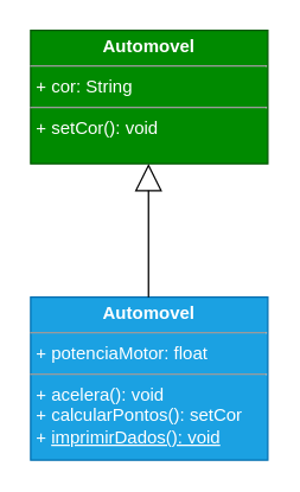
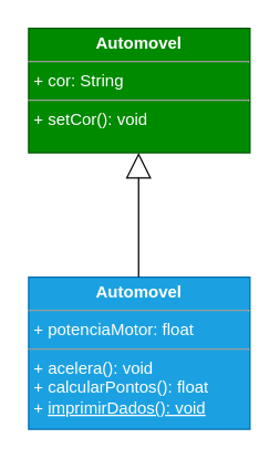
- <mxCell id="3" value="&lt;p style=&quot;margin:0px;margin-top:4px;text-align:center;&quot;&gt;&lt;b&gt;Automovel&lt;/b&gt;&lt;/p&gt;&lt;hr size=&quot;1&quot;&gt;&lt;p style=&quot;margin:0px;margin-left:4px;&quot;&gt;+ potenciaMotor: float&lt;/p&gt;&lt;hr size=&quot;1&quot;&gt;&lt;p style=&quot;margin:0px;margin-left:4px;&quot;&gt;+ acelera(): void&lt;/p&gt;&lt;p style=&quot;margin:0px;margin-left:4px;&quot;&gt;+ calcularPontos(): setCor&lt;/p&gt;&lt;p style=&quot;margin:0px;margin-left:4px;&quot;&gt;+ &lt;u&gt;imprimirDados(): void&lt;/u&gt;&lt;/p&gt;" style="verticalAlign=top;align=left;overflow=fill;fontSize=12;fontFamily=Helvetica;html=1;fillColor=#1ba1e2;fontColor=#ffffff;strokeColor=#006EAF;" vertex="1" parent="1"><mxGeometry x="20" y="200" width="160" height="110" as="geometry" /></mxCell>
+ <mxCell id="3" value="&lt;p style=&quot;margin:0px;margin-top:4px;text-align:center;&quot;&gt;&lt;b&gt;Automovel&lt;/b&gt;&lt;/p&gt;&lt;hr size=&quot;1&quot;&gt;&lt;p style=&quot;margin:0px;margin-left:4px;&quot;&gt;+ potenciaMotor: float&lt;/p&gt;&lt;hr size=&quot;1&quot;&gt;&lt;p style=&quot;margin:0px;margin-left:4px;&quot;&gt;+ acelera(): void&lt;/p&gt;&lt;p style=&quot;margin:0px;margin-left:4px;&quot;&gt;+ calcularPontos(): float&lt;/p&gt;&lt;p style=&quot;margin:0px;margin-left:4px;&quot;&gt;+ &lt;u&gt;imprimirDados(): void&lt;/u&gt;&lt;/p&gt;" style="verticalAlign=top;align=left;overflow=fill;fontSize=12;fontFamily=Helvetica;html=1;fillColor=#1ba1e2;fontColor=#ffffff;strokeColor=#006EAF;" vertex="1" parent="1"><mxGeometry x="20" y="200" width="160" height="110" as="geometry" /></mxCell>
